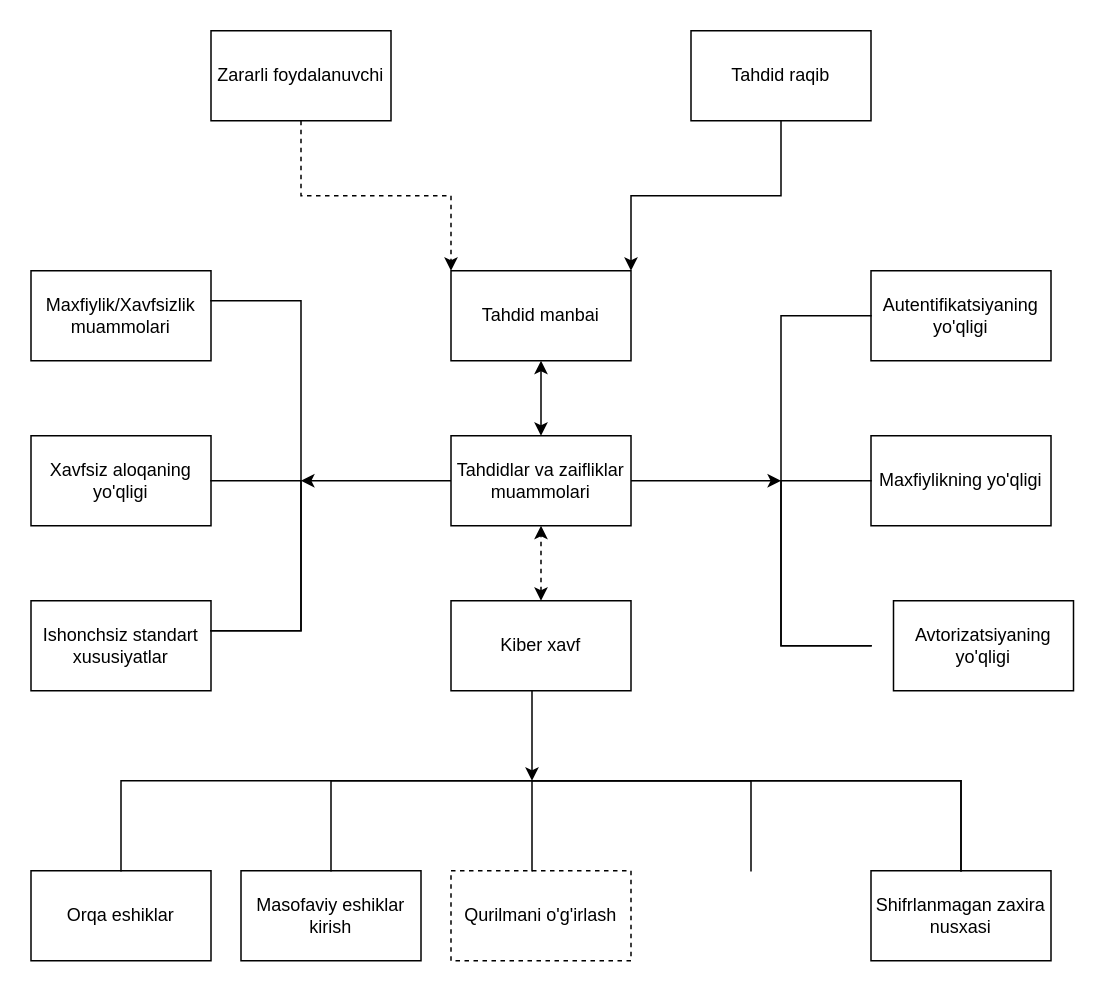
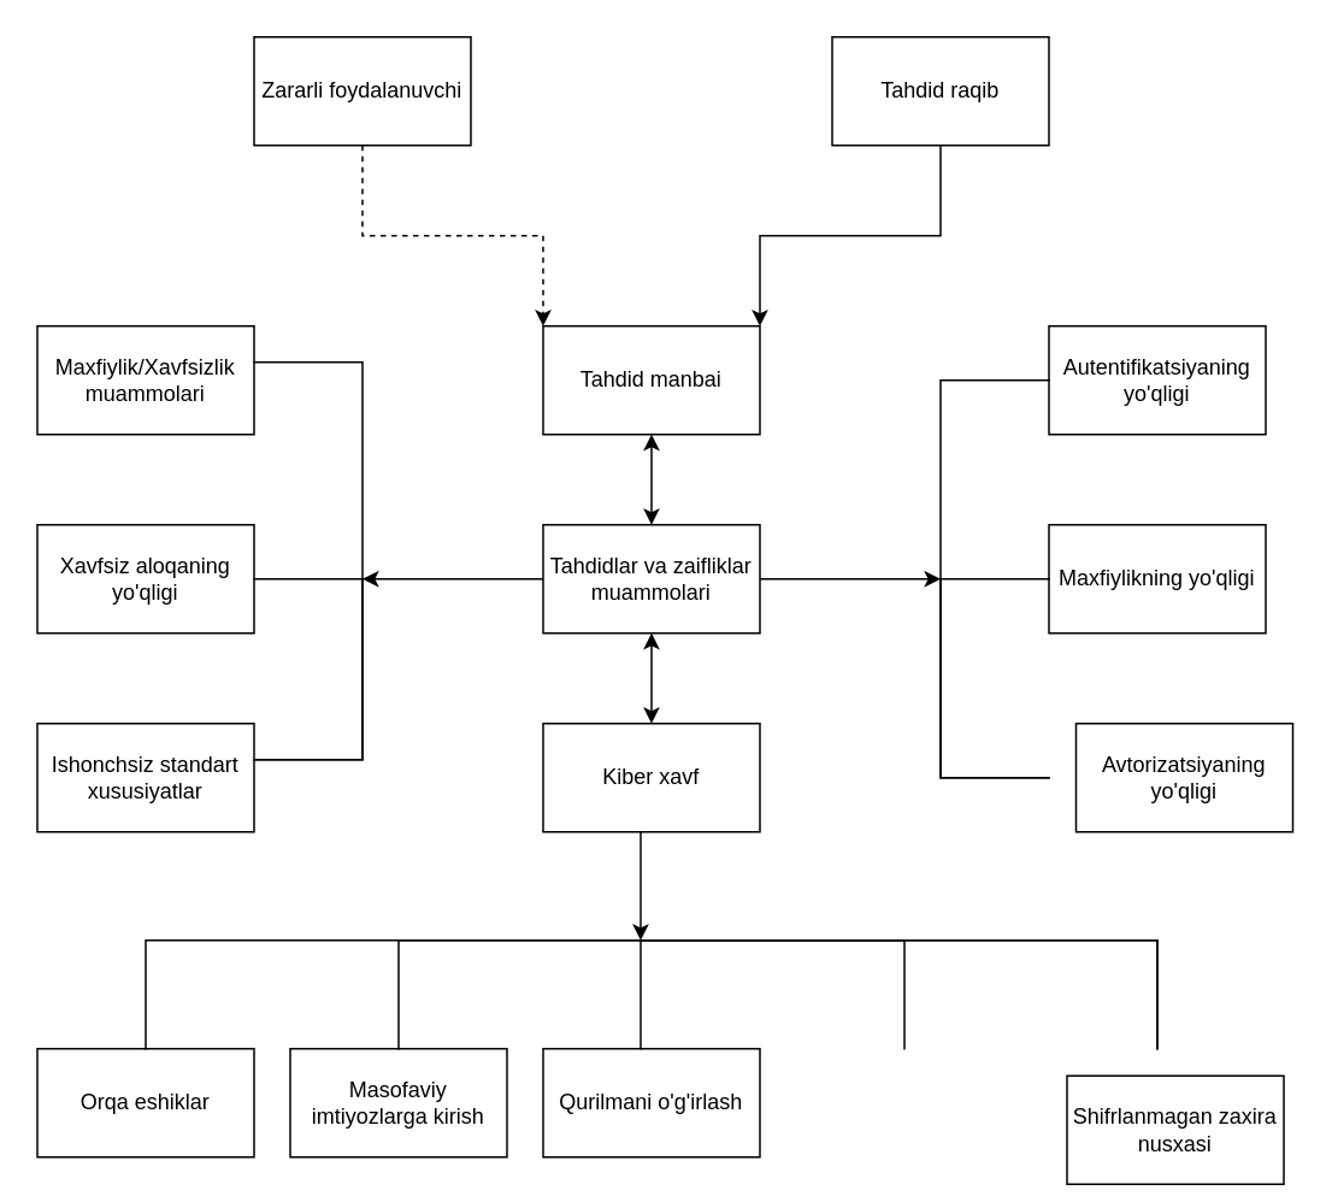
- <mxCell id="10" value="" style="endArrow=classic;startArrow=classic;html=1;rounded=0;entryX=0.5;entryY=1;entryDx=0;entryDy=0;exitX=0.5;exitY=0;exitDx=0;exitDy=0;dashed=1;" edge="1" parent="1" source="8" target="7"><mxGeometry width="50" height="50" relative="1" as="geometry"><mxPoint x="330" y="400" as="sourcePoint" /><mxPoint x="380" y="350" as="targetPoint" /></mxGeometry></mxCell>
+ <mxCell id="10" value="" style="endArrow=classic;startArrow=classic;html=1;rounded=0;entryX=0.5;entryY=1;entryDx=0;entryDy=0;exitX=0.5;exitY=0;exitDx=0;exitDy=0;" edge="1" parent="1" source="8" target="7"><mxGeometry width="50" height="50" relative="1" as="geometry"><mxPoint x="330" y="400" as="sourcePoint" /><mxPoint x="380" y="350" as="targetPoint" /></mxGeometry></mxCell>
- <mxCell id="24" value="Masofaviy eshiklar kirish" style="rounded=0;whiteSpace=wrap;html=1;" vertex="1" parent="1"><mxGeometry x="160" y="580" width="120" height="60" as="geometry" /></mxCell>
+ <mxCell id="24" value="Masofaviy imtiyozlarga kirish" style="rounded=0;whiteSpace=wrap;html=1;" vertex="1" parent="1"><mxGeometry x="160" y="580" width="120" height="60" as="geometry" /></mxCell>
- <mxCell id="25" value="Qurilmani o'g'irlash" style="rounded=0;whiteSpace=wrap;html=1;dashed=1;" vertex="1" parent="1"><mxGeometry x="300" y="580" width="120" height="60" as="geometry" /></mxCell>
+ <mxCell id="25" value="Qurilmani o'g'irlash" style="rounded=0;whiteSpace=wrap;html=1;" vertex="1" parent="1"><mxGeometry x="300" y="580" width="120" height="60" as="geometry" /></mxCell>
- <mxCell id="26" value="Shifrlanmagan zaxira nusxasi" style="rounded=0;whiteSpace=wrap;html=1;" vertex="1" parent="1"><mxGeometry x="580" y="580" width="120" height="60" as="geometry" /></mxCell>
+ <mxCell id="26" value="Shifrlanmagan zaxira nusxasi" style="rounded=0;whiteSpace=wrap;html=1;" vertex="1" parent="1"><mxGeometry x="590" y="595" width="120" height="60" as="geometry" /></mxCell>
